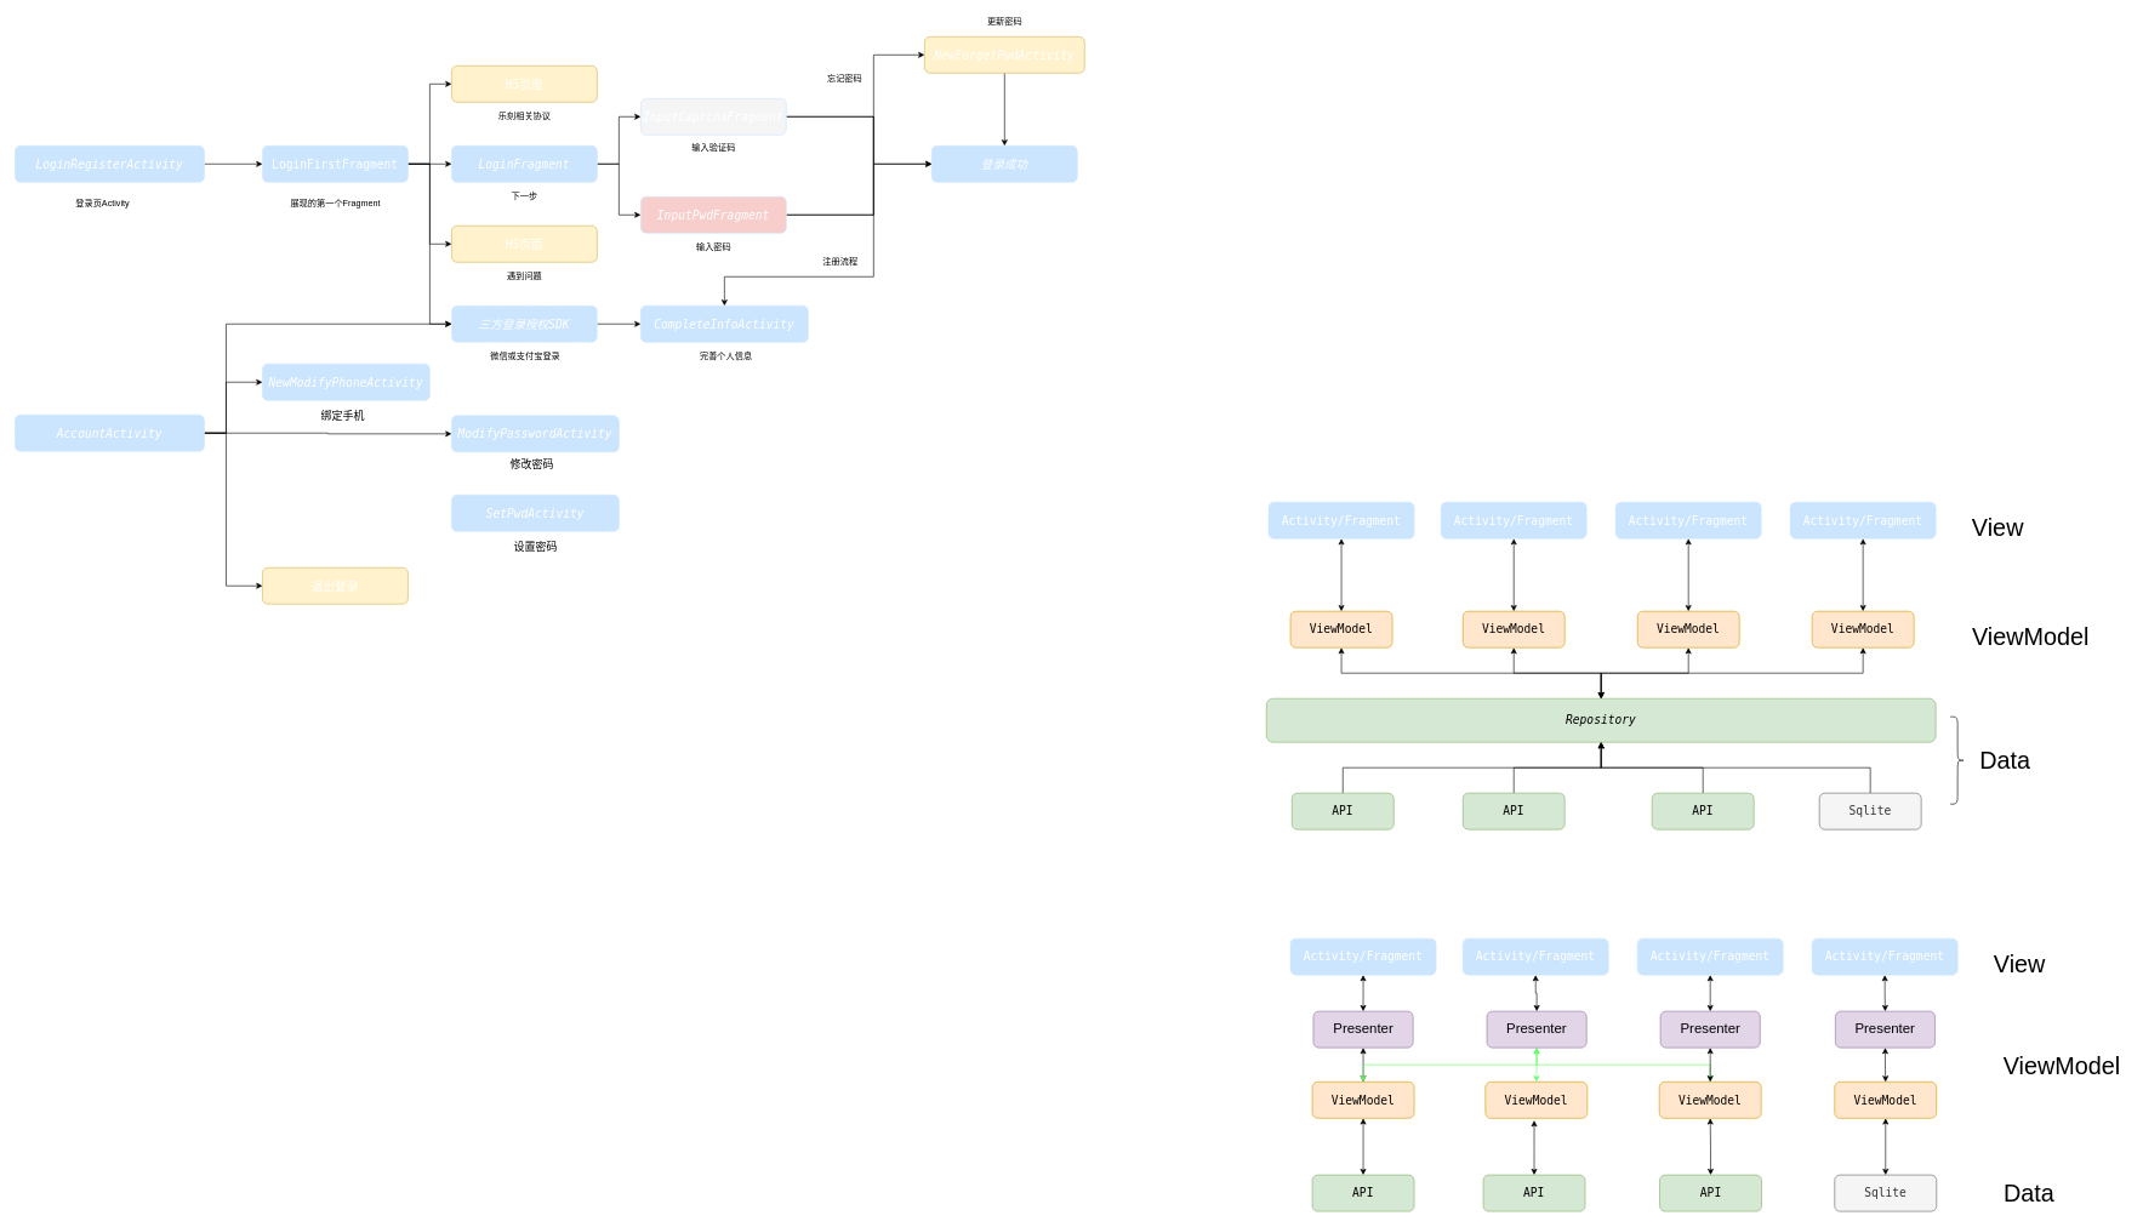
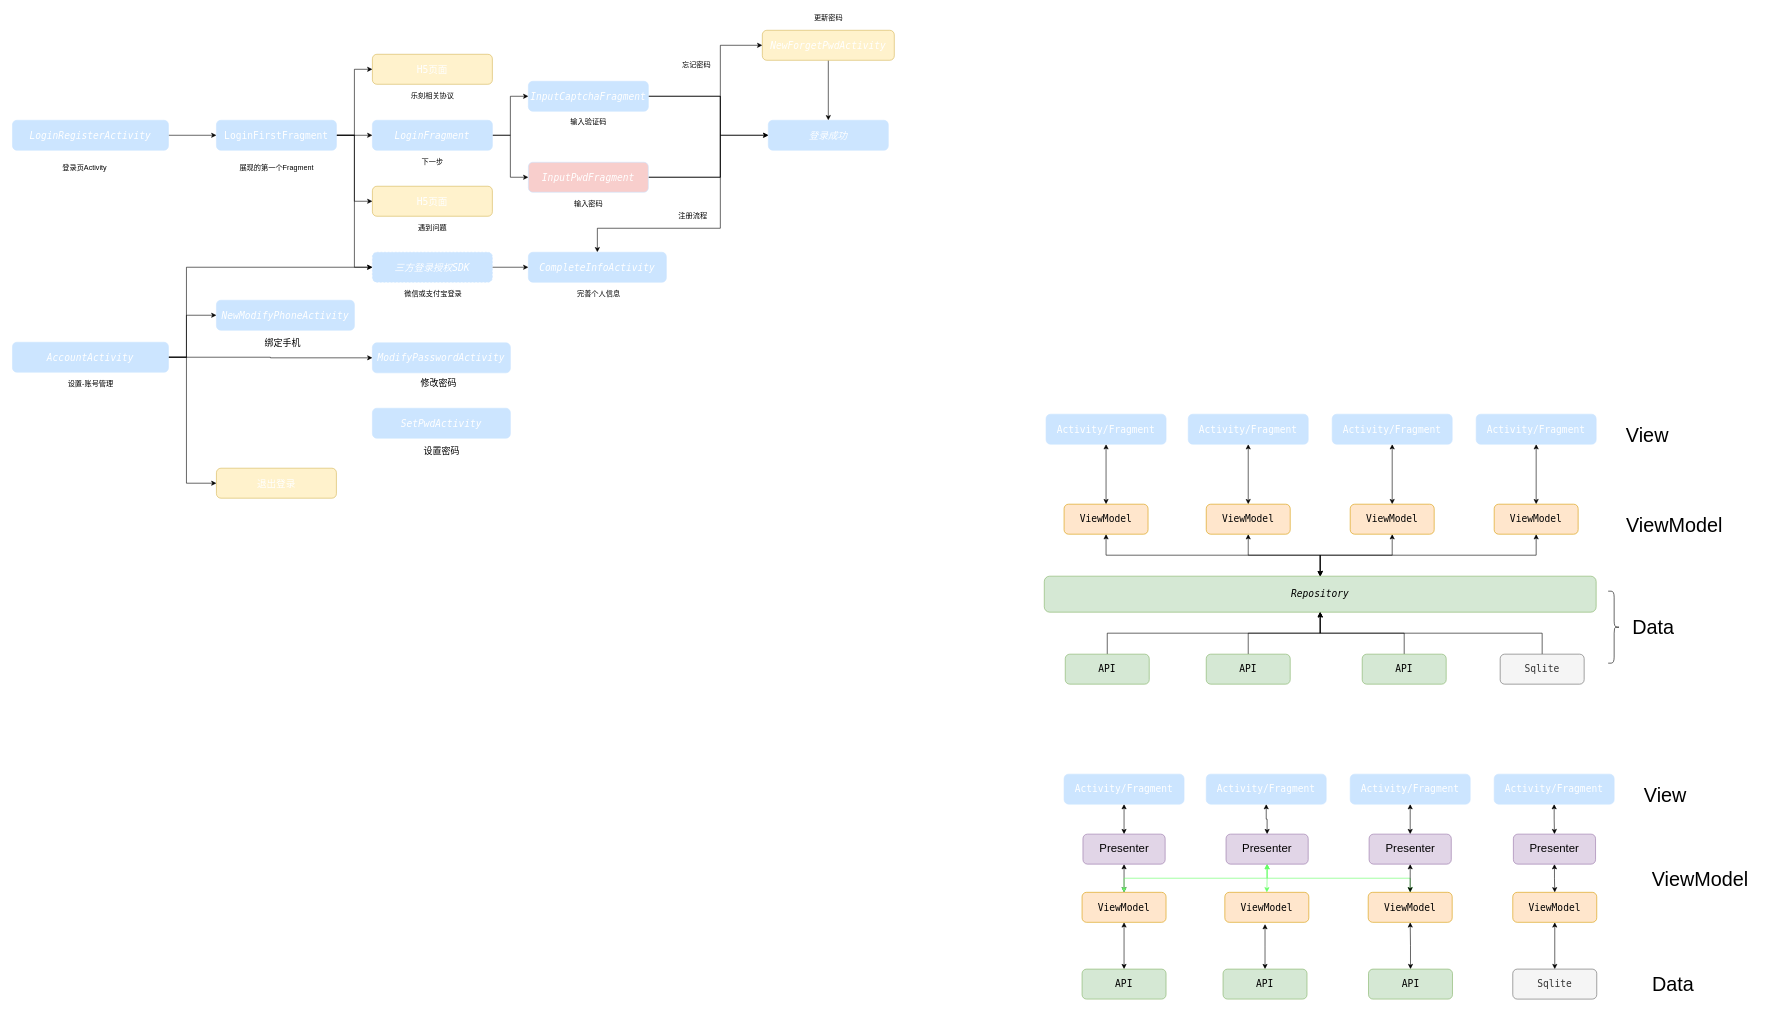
- <mxCell id="21" value="&lt;pre style=&quot;font-family: &amp;#34;menlo&amp;#34; , monospace ; font-size: 12pt&quot;&gt;&lt;pre style=&quot;font-family: &amp;#34;menlo&amp;#34; , monospace ; font-size: 12pt&quot;&gt;&lt;pre style=&quot;font-family: &amp;#34;menlo&amp;#34; , monospace ; font-size: 12pt&quot;&gt;&lt;span style=&quot;font-style: italic&quot;&gt;InputCaptchaFragment&lt;/span&gt;&lt;/pre&gt;&lt;/pre&gt;&lt;/pre&gt;" style="rounded=1;whiteSpace=wrap;html=1;labelBackgroundColor=none;fontColor=#FFFFFF;fillColor=#f5f5f5;strokeColor=#CCE5FF;" parent="1" vertex="1"><mxGeometry x="880" y="135" width="200" height="50" as="geometry" /></mxCell>
+ <mxCell id="21" value="&lt;pre style=&quot;font-family: &amp;#34;menlo&amp;#34; , monospace ; font-size: 12pt&quot;&gt;&lt;pre style=&quot;font-family: &amp;#34;menlo&amp;#34; , monospace ; font-size: 12pt&quot;&gt;&lt;pre style=&quot;font-family: &amp;#34;menlo&amp;#34; , monospace ; font-size: 12pt&quot;&gt;&lt;span style=&quot;font-style: italic&quot;&gt;InputCaptchaFragment&lt;/span&gt;&lt;/pre&gt;&lt;/pre&gt;&lt;/pre&gt;" style="rounded=1;whiteSpace=wrap;html=1;labelBackgroundColor=none;fontColor=#FFFFFF;fillColor=#CCE5FF;strokeColor=#CCE5FF;" parent="1" vertex="1"><mxGeometry x="880" y="135" width="200" height="50" as="geometry" /></mxCell>
+ <mxCell id="37" value="&lt;font color=&quot;#000000&quot;&gt;设置-账号管理&lt;/font&gt;" style="text;html=1;align=center;verticalAlign=middle;resizable=0;points=[];autosize=1;strokeColor=none;fontColor=#FFFFFF;" parent="1" vertex="1"><mxGeometry x="105" y="630" width="90" height="20" as="geometry" /></mxCell>
